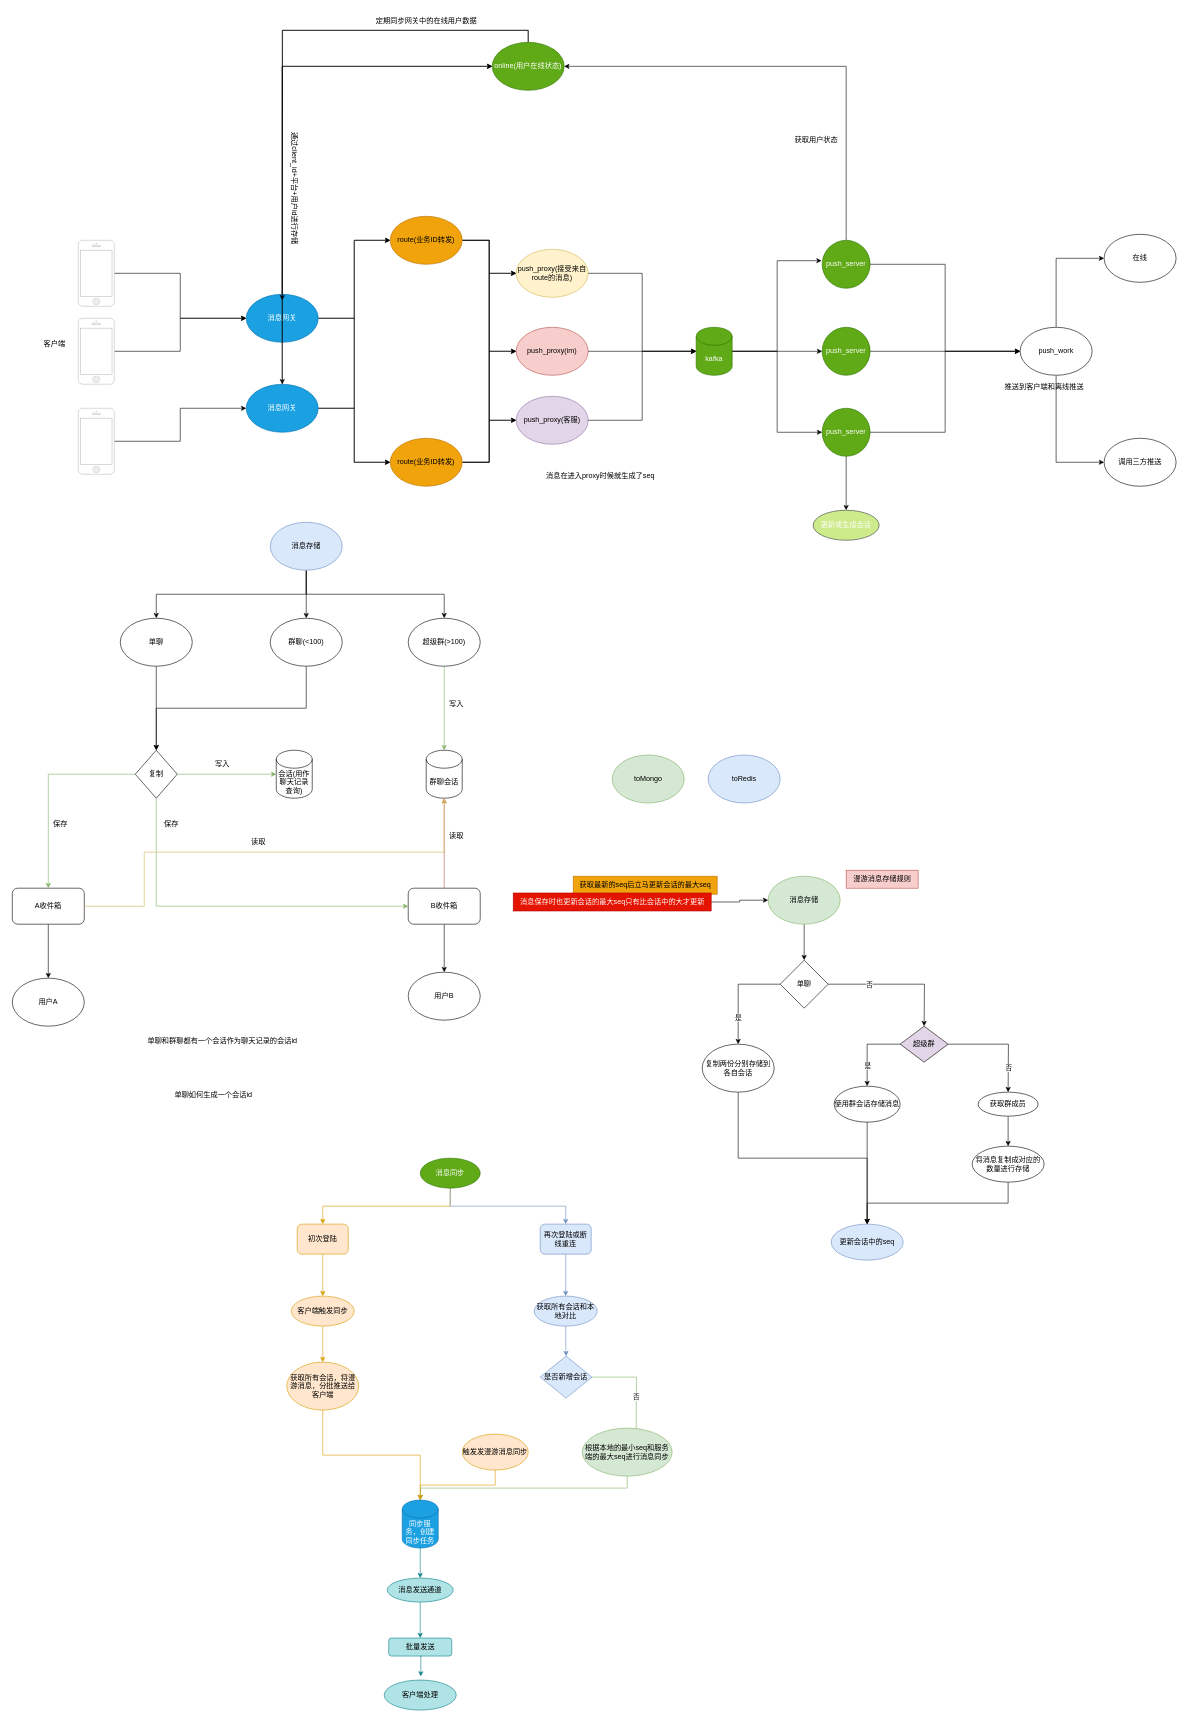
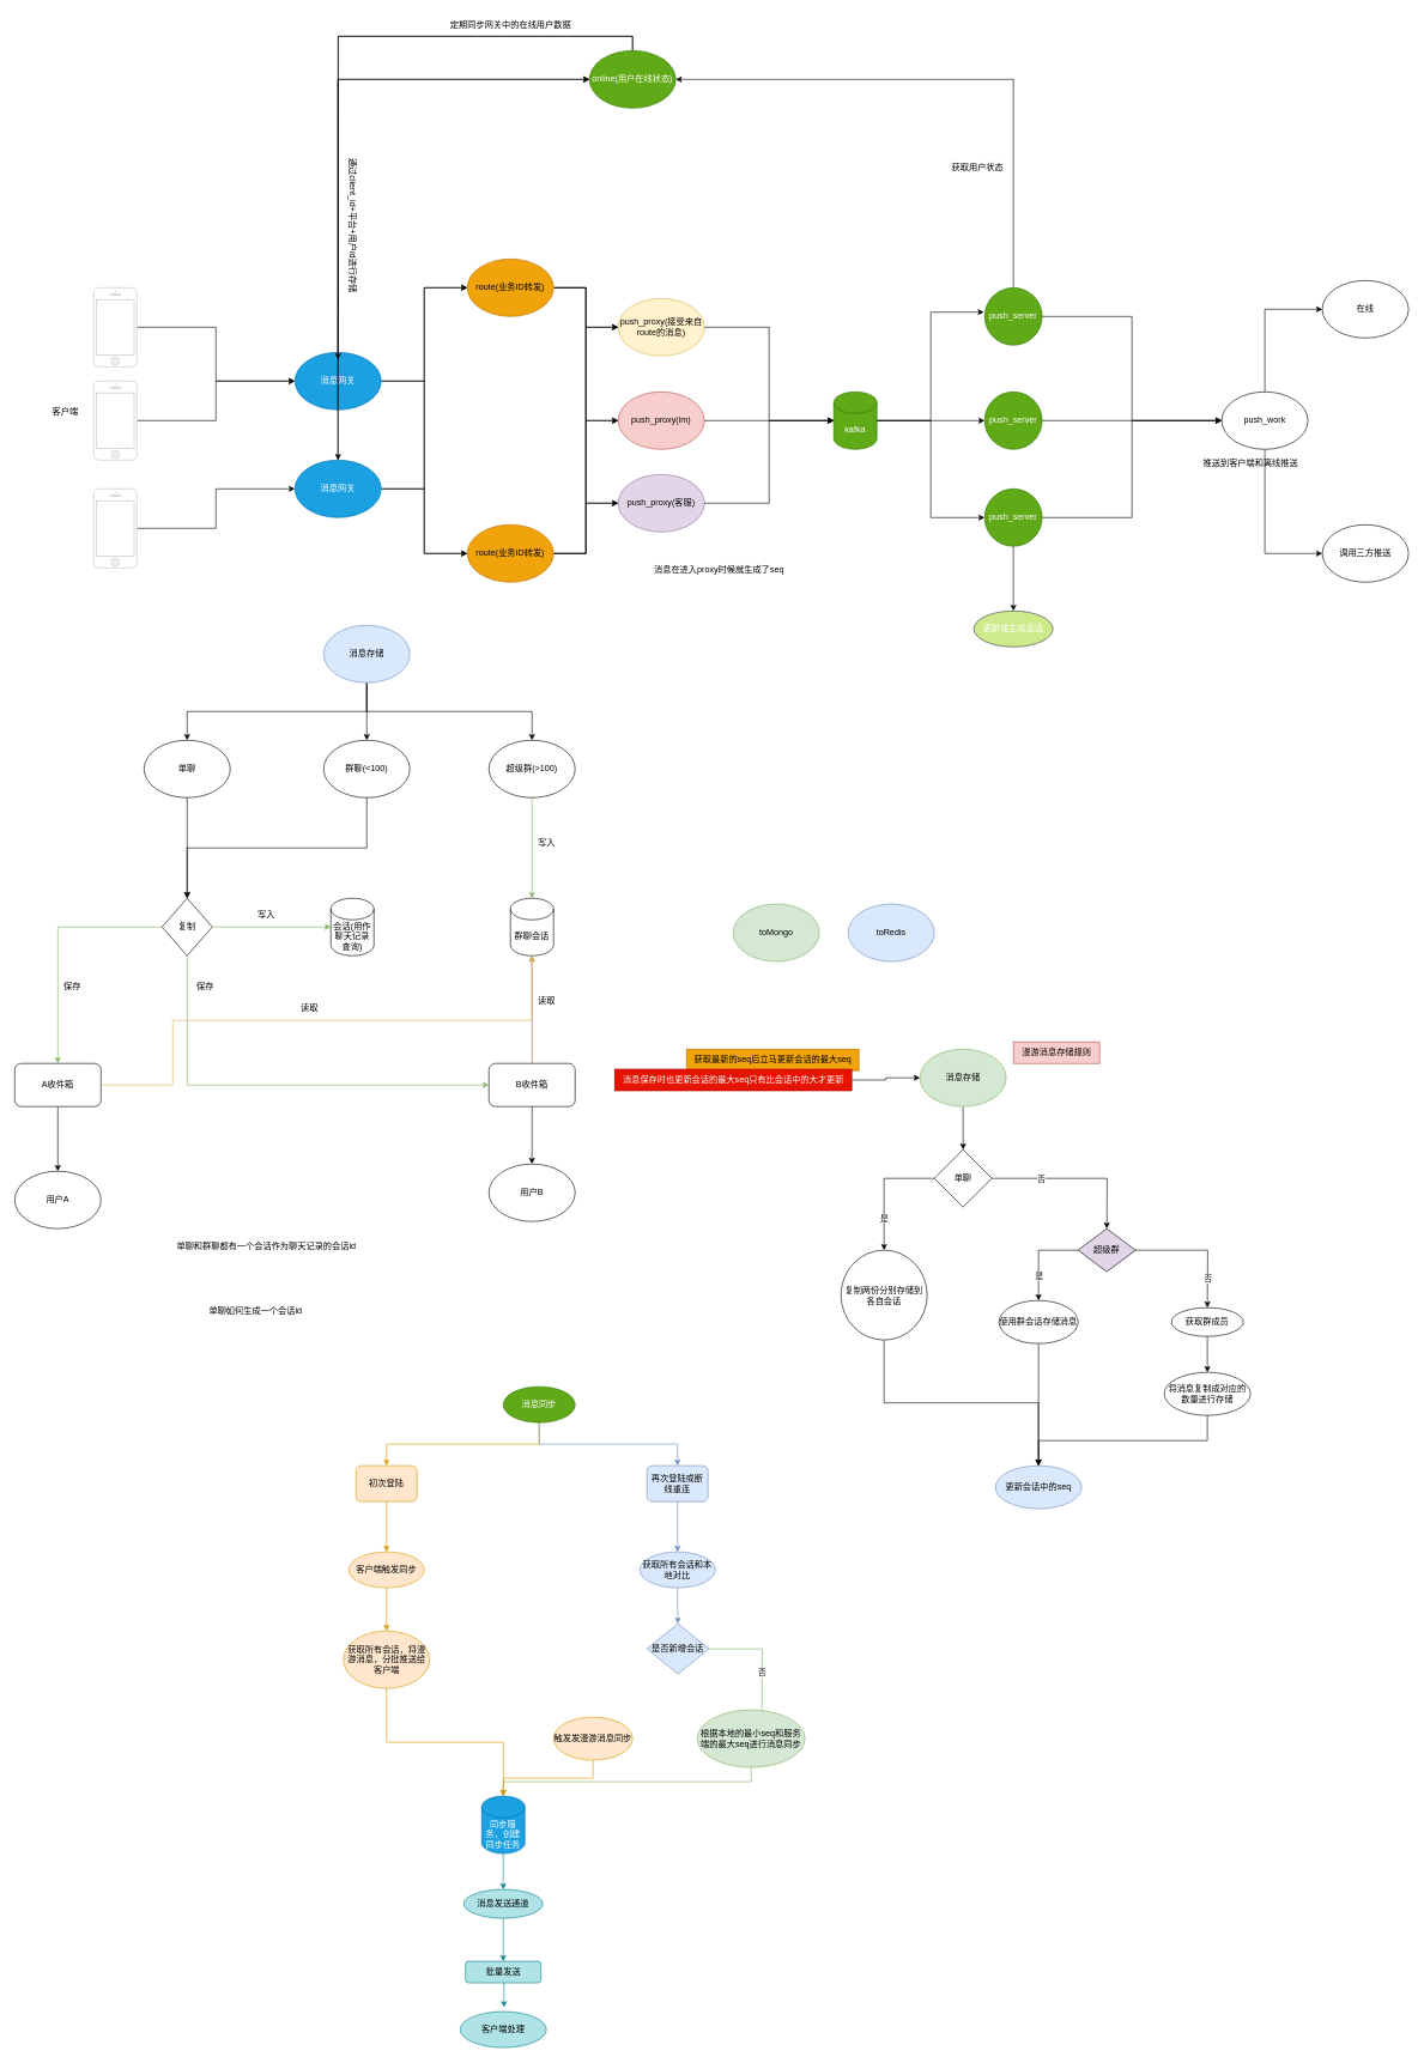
- <mxCell id="98" value="复制两份分别存储到各自会话" style="ellipse;whiteSpace=wrap;html=1;" vertex="1" parent="1"><mxGeometry x="1170" y="1740" width="120" height="80" as="geometry" /></mxCell>
+ <mxCell id="98" value="复制两份分别存储到各自会话" style="ellipse;whiteSpace=wrap;html=1;" vertex="1" parent="1"><mxGeometry x="1170" y="1740" width="120" height="125" as="geometry" /></mxCell>
